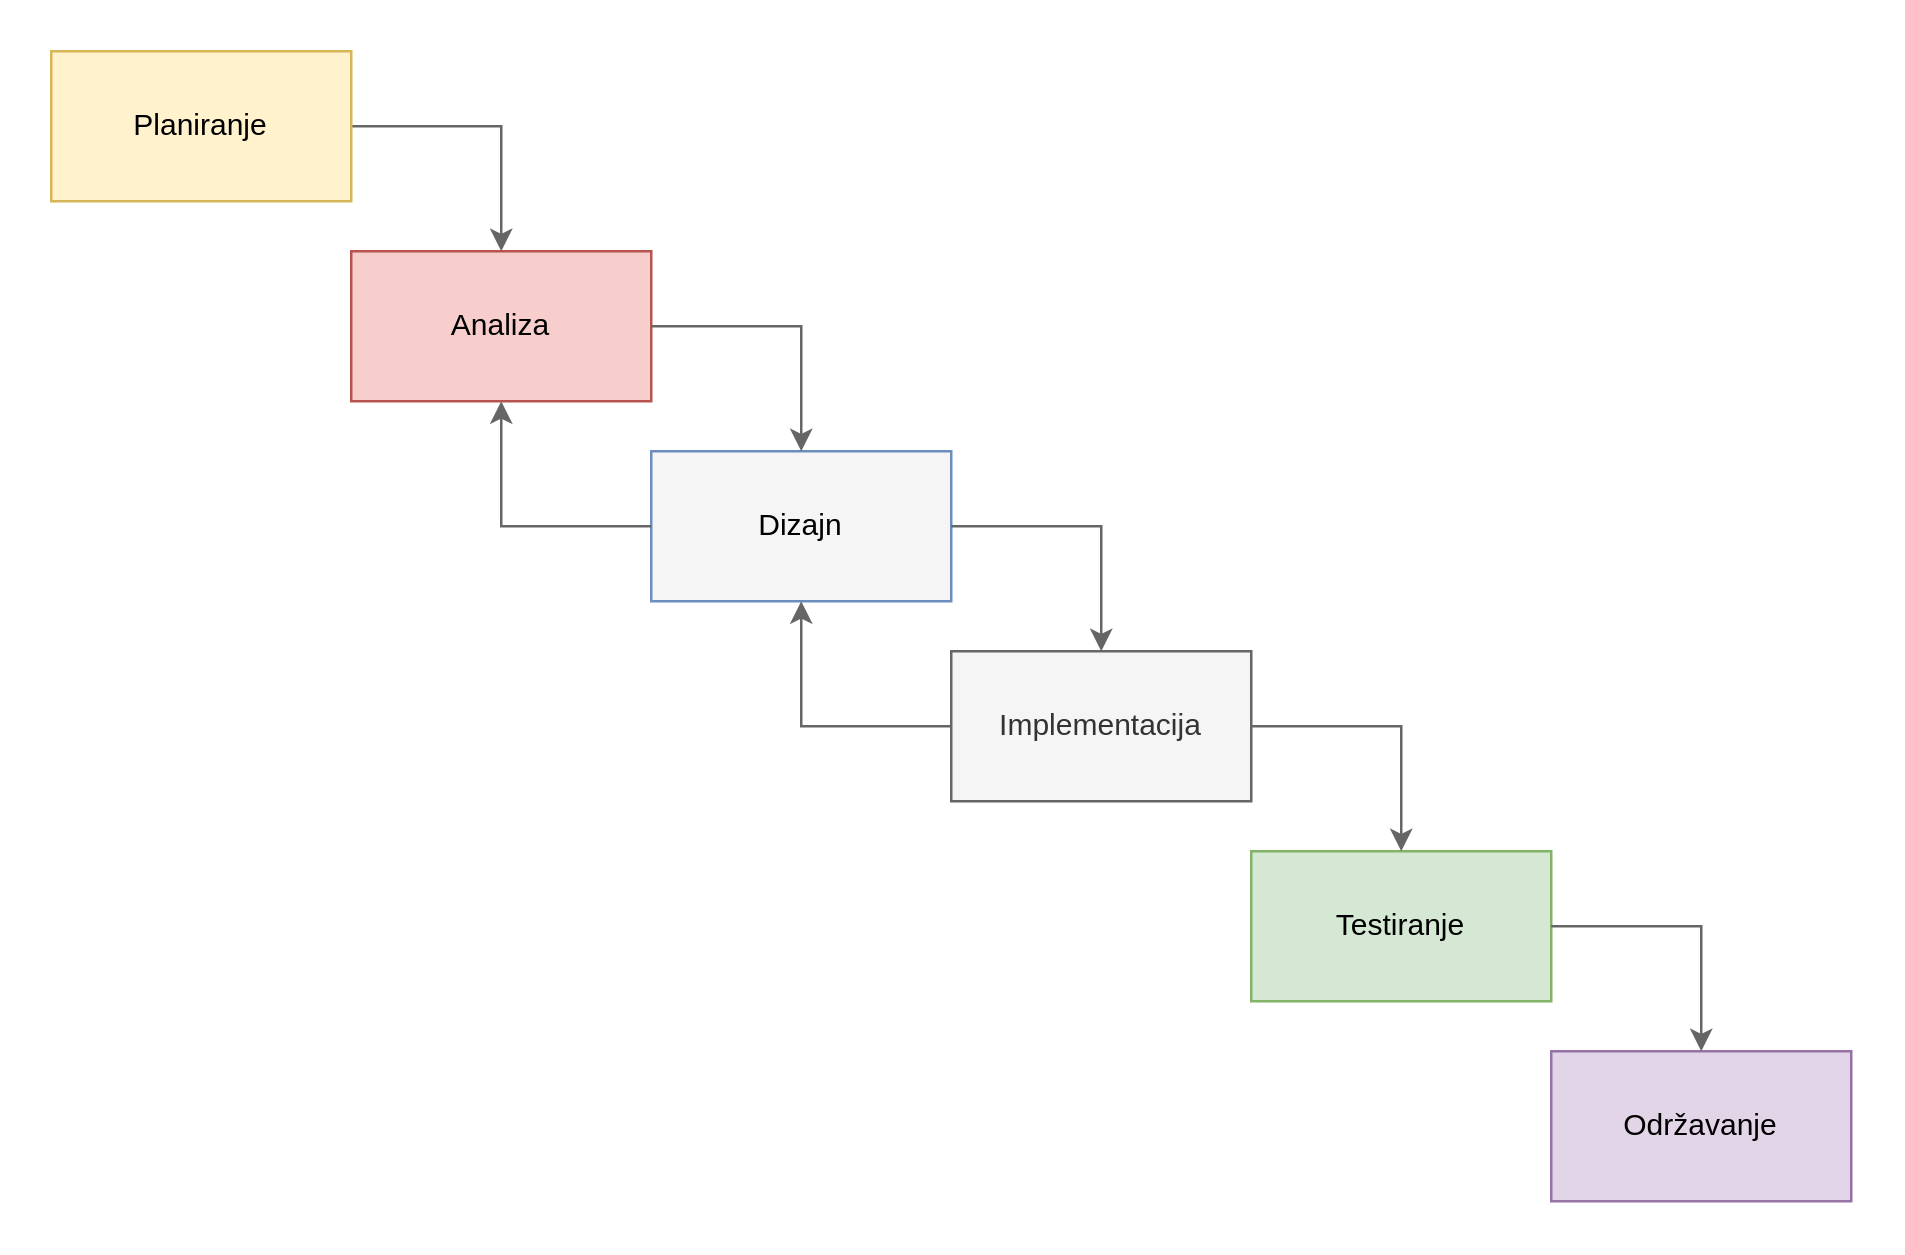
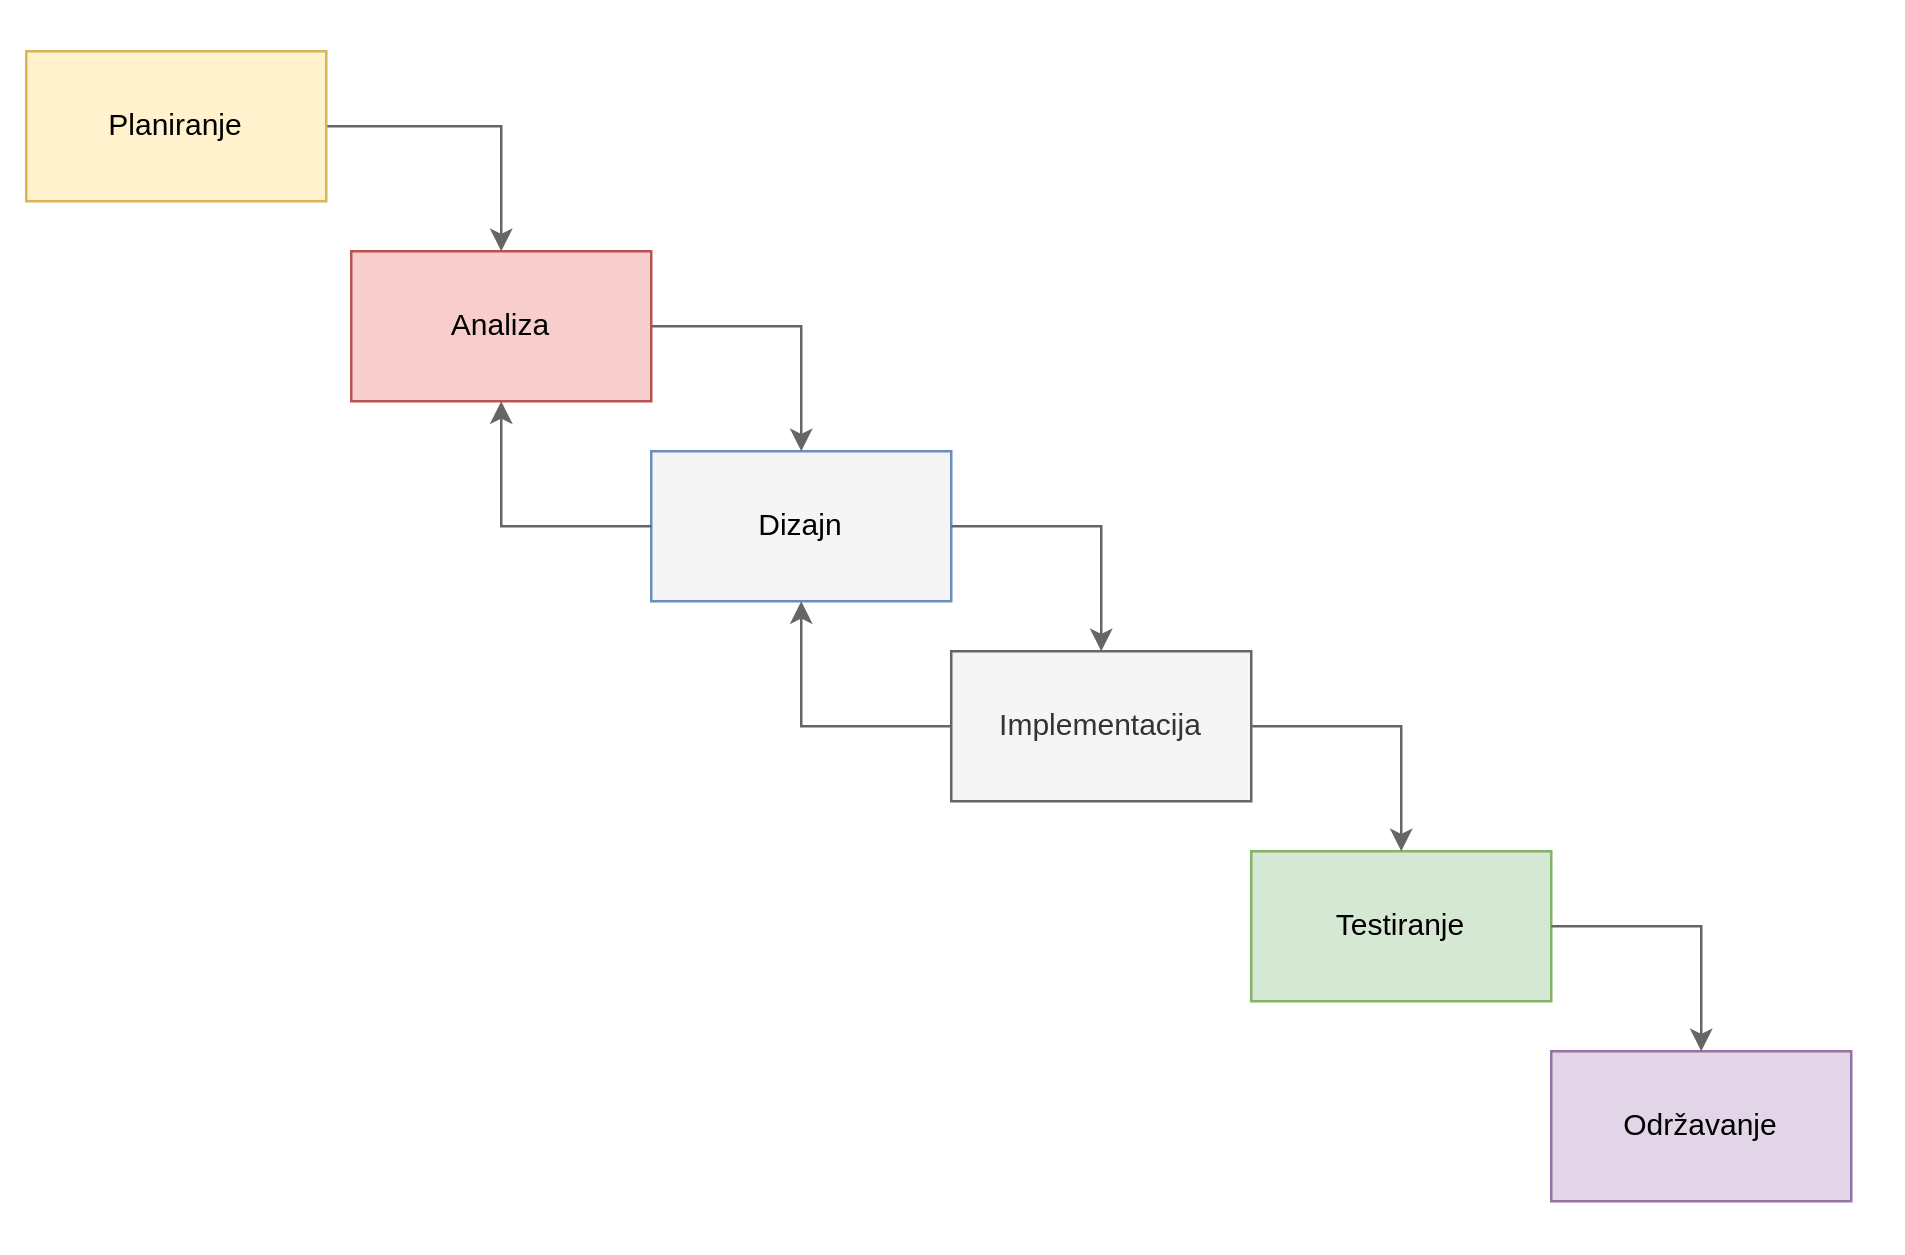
- <mxCell id="3" value="Planiranje" style="rounded=0;whiteSpace=wrap;html=1;fillColor=#fff2cc;strokeColor=#d6b656;" parent="1" vertex="1"><mxGeometry x="20" y="20" width="120" height="60" as="geometry" /></mxCell>
+ <mxCell id="3" value="Planiranje" style="rounded=0;whiteSpace=wrap;html=1;fillColor=#fff2cc;strokeColor=#d6b656;" parent="1" vertex="1"><mxGeometry x="10" y="20" width="120" height="60" as="geometry" /></mxCell>
